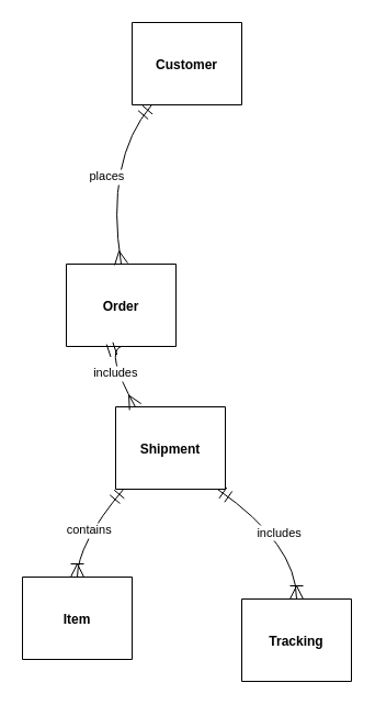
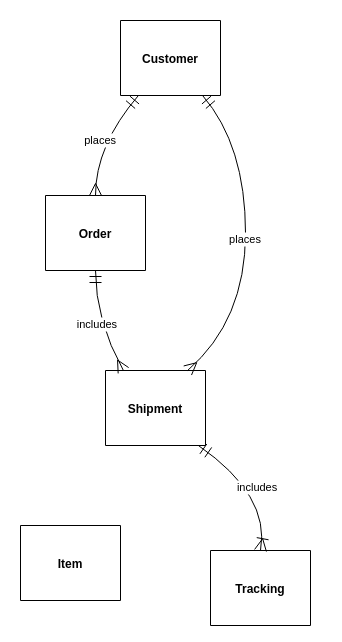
+ <mxCell id="9" value="places" style="curved=1;startArrow=ERmandOne;startSize=10;;endArrow=ERmany;endSize=10;;exitX=0.821;exitY=1;entryX=0.821;entryY=0;" edge="1" parent="1" source="2" target="4"><mxGeometry relative="1" as="geometry"><Array as="points"><mxPoint x="245" y="145" /><mxPoint x="245" y="320" /></Array></mxGeometry></mxCell>
- <mxCell id="3" value="Order" style="shape=table;startSize=75;container=1;collapsible=0;childLayout=tableLayout;fixedRows=1;rowLines=1;fontStyle=1;align=center;resizeLast=1;" vertex="1" parent="1"><mxGeometry x="60" y="240" width="100" height="75" as="geometry" /></mxCell>
+ <mxCell id="3" value="Order" style="shape=table;startSize=75;container=1;collapsible=0;childLayout=tableLayout;fixedRows=1;rowLines=1;fontStyle=1;align=center;resizeLast=1;" vertex="1" parent="1"><mxGeometry x="45" y="195" width="100" height="75" as="geometry" /></mxCell>
- <mxCell id="10" value="contains" style="curved=1;startArrow=ERmandOne;startSize=10;;endArrow=ERoneToMany;endSize=10;;exitX=0.071;exitY=1;entryX=0.5;entryY=0;" edge="1" parent="1" source="4" target="5"><mxGeometry relative="1" as="geometry"><Array as="points"><mxPoint x="70" y="495" /></Array></mxGeometry></mxCell>
- <mxCell id="6" value="Tracking" style="shape=table;startSize=75;container=1;collapsible=0;childLayout=tableLayout;fixedRows=1;rowLines=1;fontStyle=1;align=center;resizeLast=1;" vertex="1" parent="1"><mxGeometry x="220" y="545" width="100" height="75" as="geometry" /></mxCell>
+ <mxCell id="6" value="Tracking" style="shape=table;startSize=75;container=1;collapsible=0;childLayout=tableLayout;fixedRows=1;rowLines=1;fontStyle=1;align=center;resizeLast=1;" vertex="1" parent="1"><mxGeometry x="210" y="550" width="100" height="75" as="geometry" /></mxCell>
